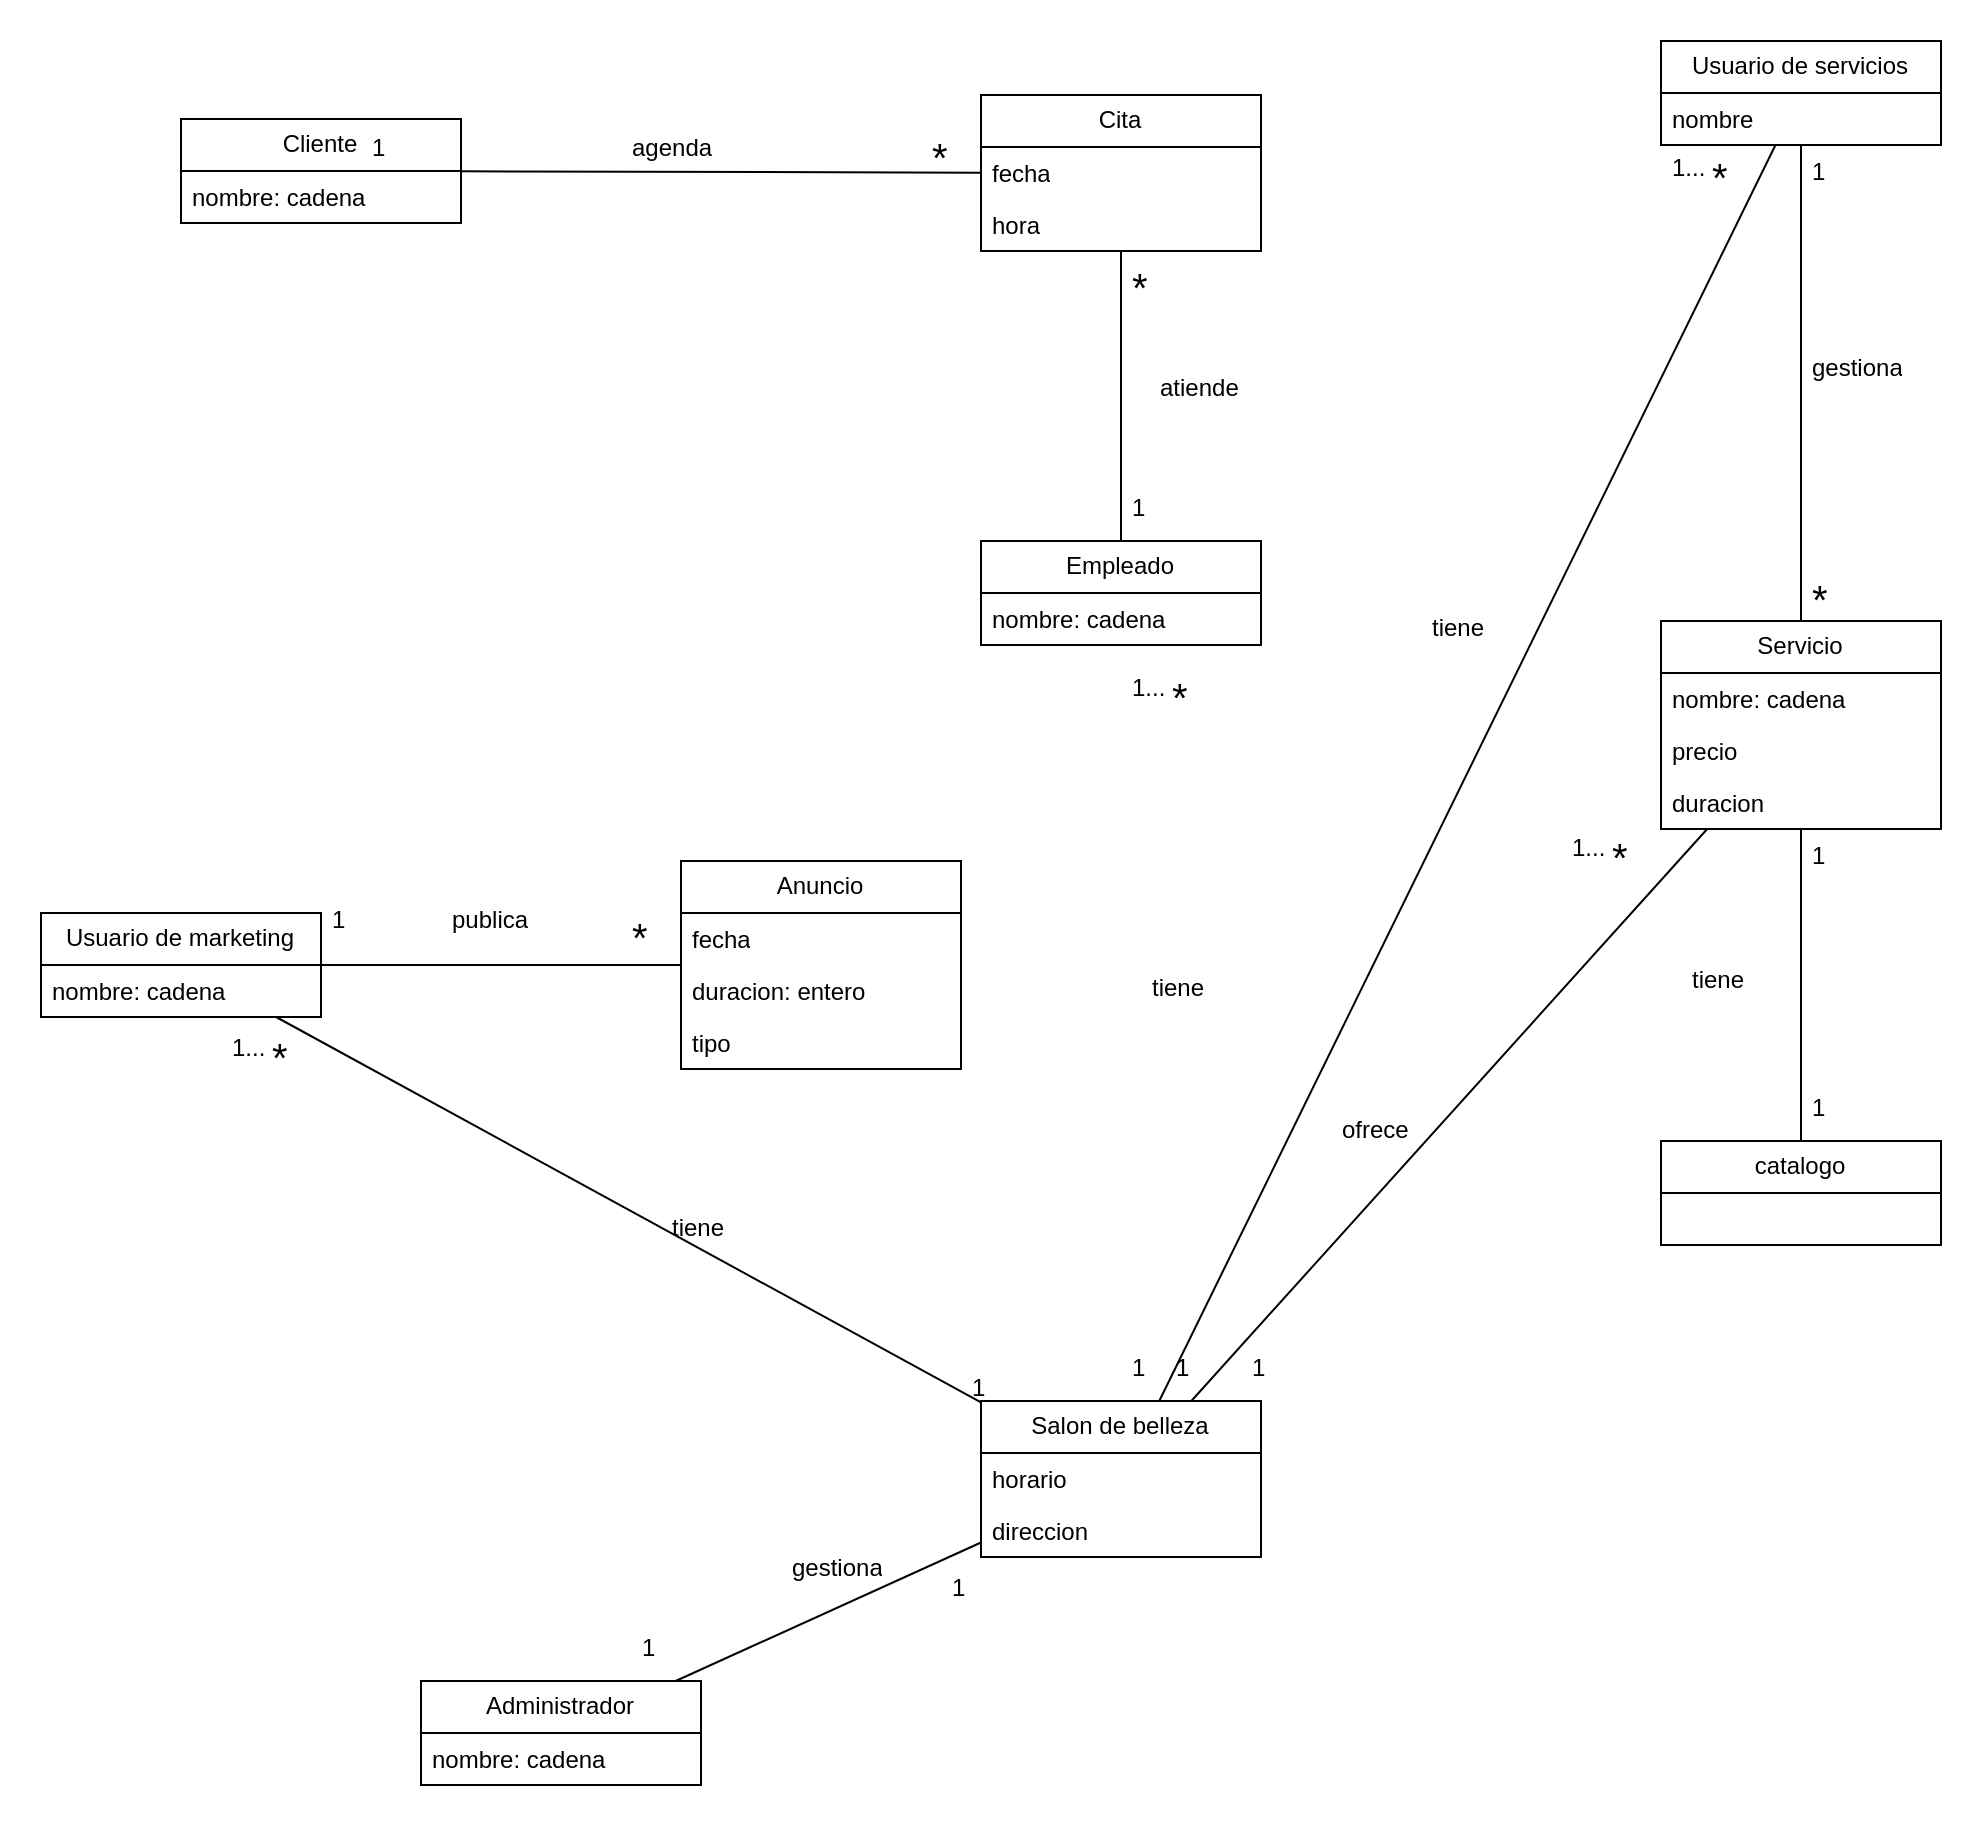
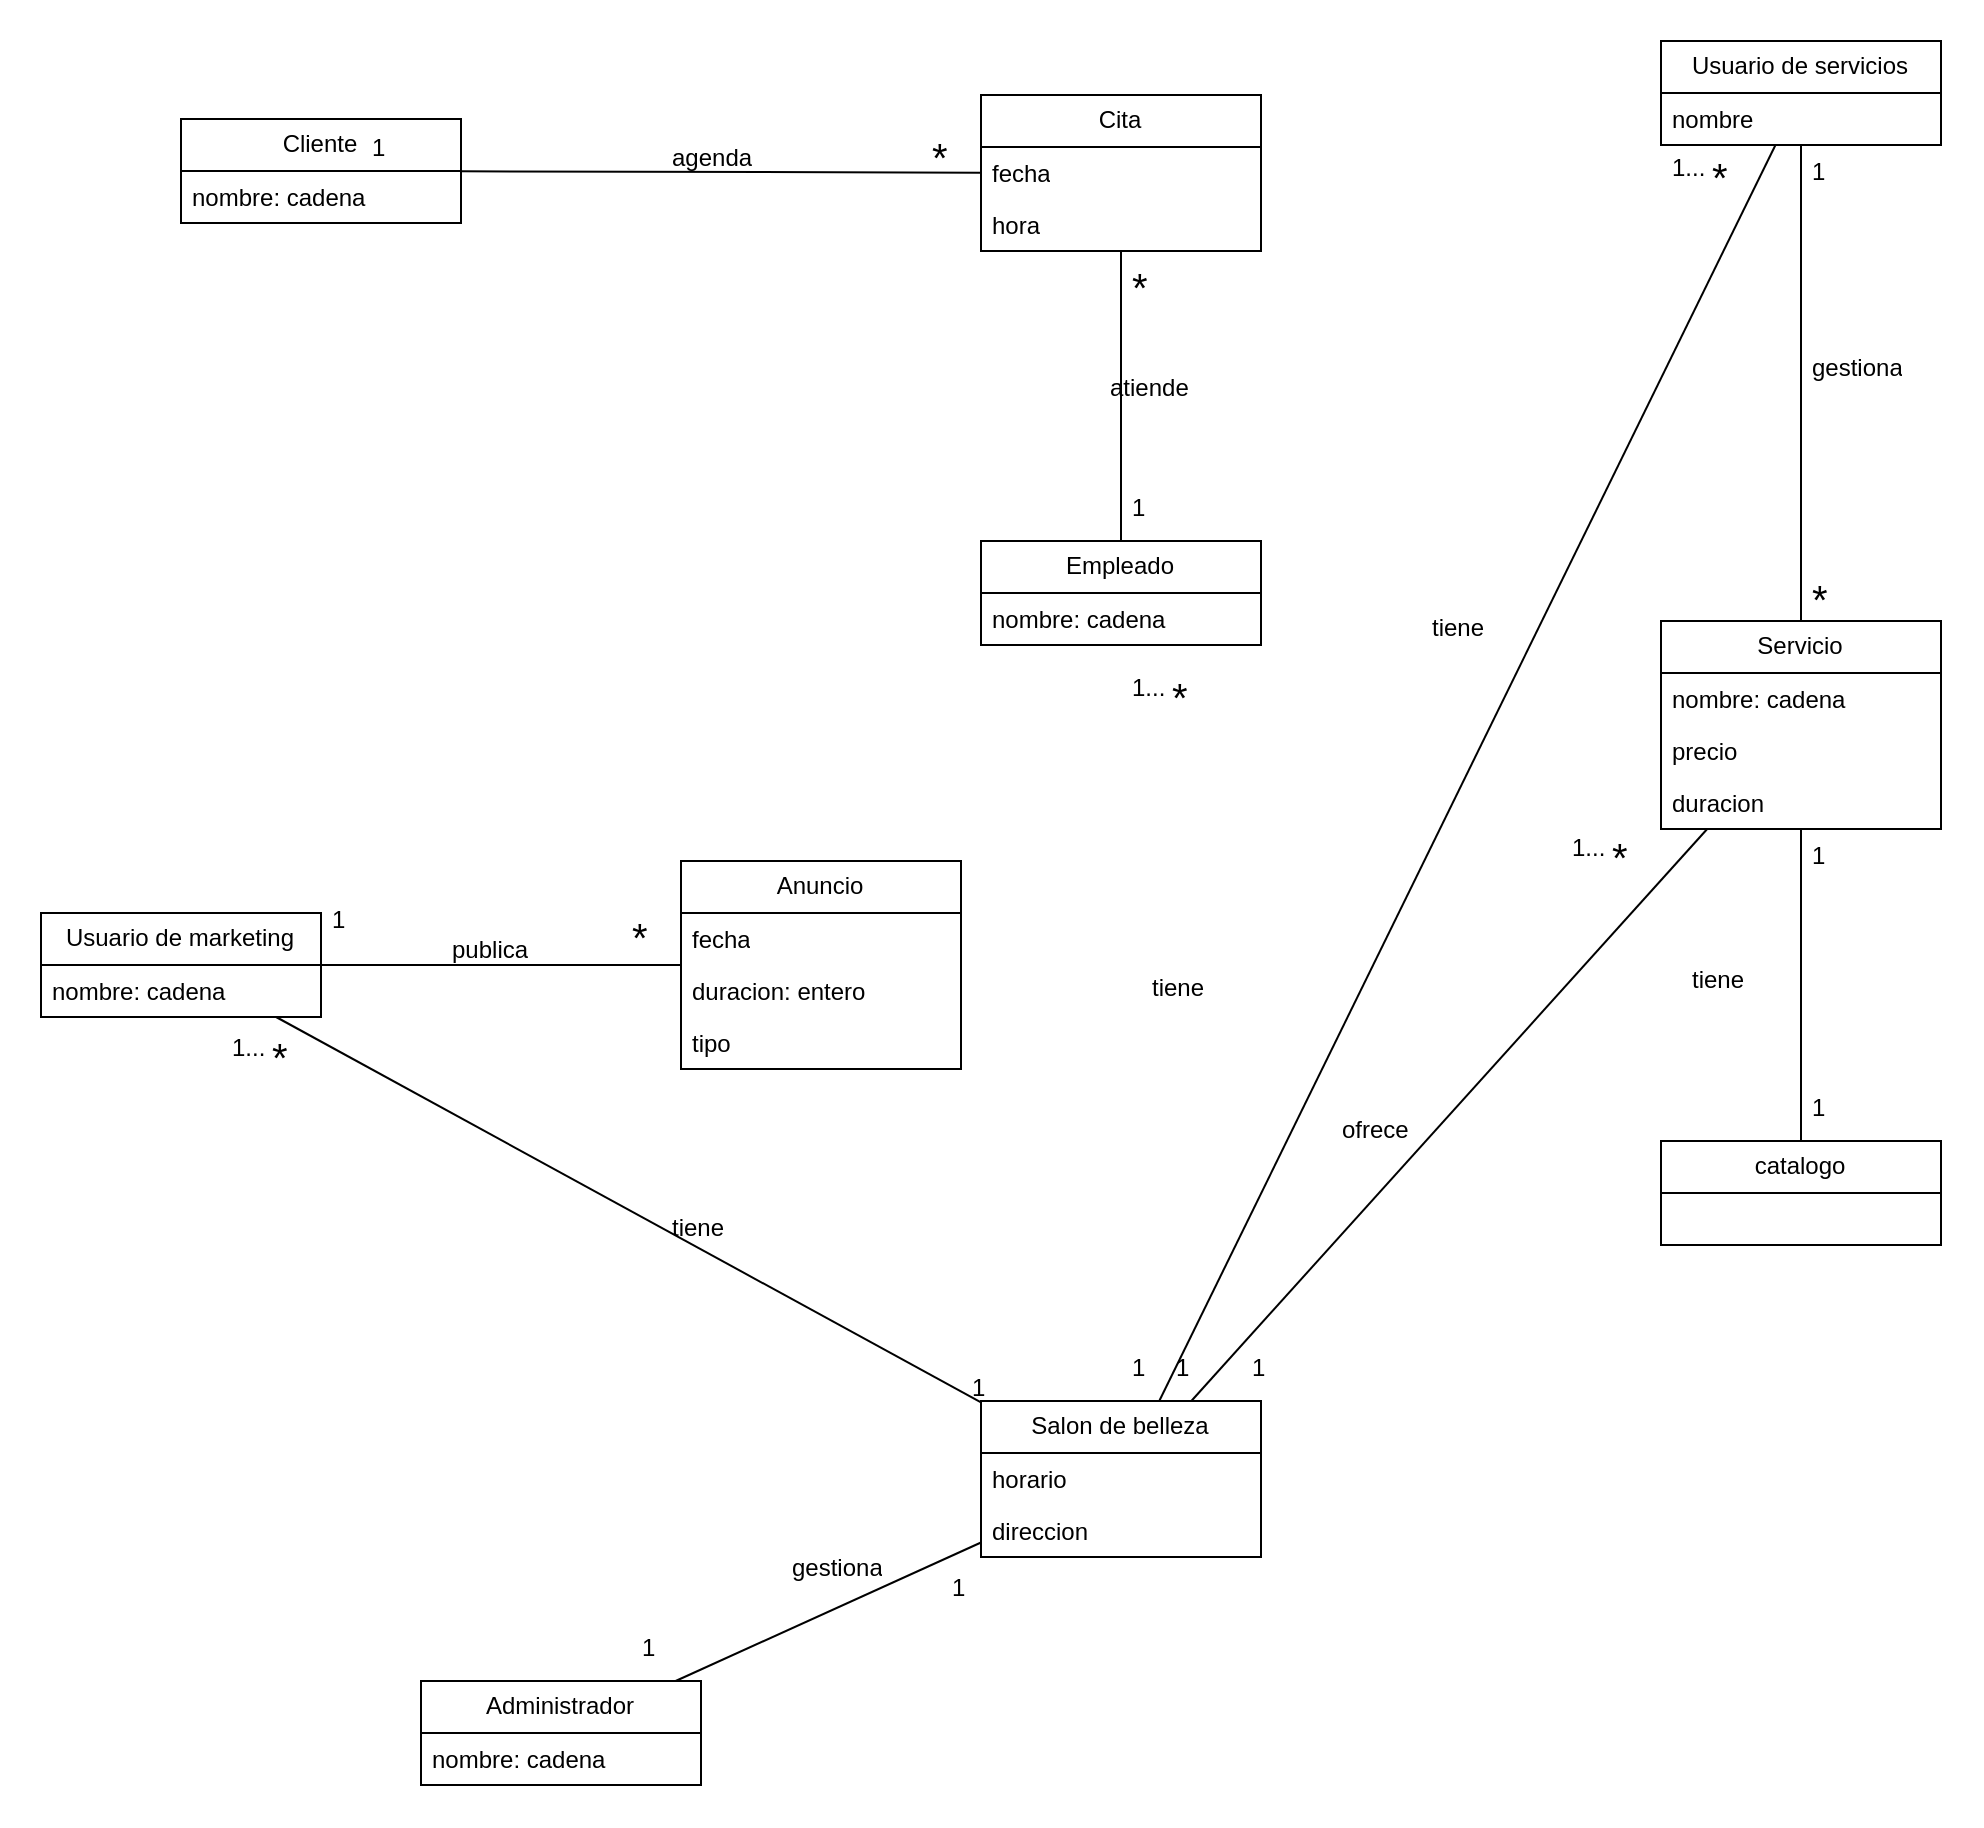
- <mxCell id="10" value="agenda" style="text;strokeColor=none;fillColor=none;spacingLeft=4;spacingRight=4;overflow=hidden;rotatable=0;points=[[0,0.5],[1,0.5]];portConstraint=eastwest;fontSize=12;whiteSpace=wrap;html=1;" vertex="1" parent="1"><mxGeometry x="310" y="60" width="50" height="30" as="geometry" /></mxCell>
+ <mxCell id="10" value="agenda" style="text;strokeColor=none;fillColor=none;spacingLeft=4;spacingRight=4;overflow=hidden;rotatable=0;points=[[0,0.5],[1,0.5]];portConstraint=eastwest;fontSize=12;whiteSpace=wrap;html=1;" vertex="1" parent="1"><mxGeometry x="330" y="65" width="50" height="30" as="geometry" /></mxCell>
- <mxCell id="14" value="atiende" style="text;strokeColor=none;fillColor=none;spacingLeft=4;spacingRight=4;overflow=hidden;rotatable=0;points=[[0,0.5],[1,0.5]];portConstraint=eastwest;fontSize=12;whiteSpace=wrap;html=1;" vertex="1" parent="1"><mxGeometry x="574" y="180" width="56" height="30" as="geometry" /></mxCell>
+ <mxCell id="14" value="atiende" style="text;strokeColor=none;fillColor=none;spacingLeft=4;spacingRight=4;overflow=hidden;rotatable=0;points=[[0,0.5],[1,0.5]];portConstraint=eastwest;fontSize=12;whiteSpace=wrap;html=1;" vertex="1" parent="1"><mxGeometry x="549" y="180" width="56" height="30" as="geometry" /></mxCell>
- <mxCell id="27" value="publica" style="text;strokeColor=none;fillColor=none;spacingLeft=4;spacingRight=4;overflow=hidden;rotatable=0;points=[[0,0.5],[1,0.5]];portConstraint=eastwest;fontSize=12;whiteSpace=wrap;html=1;" vertex="1" parent="1"><mxGeometry x="220" y="446" width="60" height="30" as="geometry" /></mxCell>
+ <mxCell id="27" value="publica" style="text;strokeColor=none;fillColor=none;spacingLeft=4;spacingRight=4;overflow=hidden;rotatable=0;points=[[0,0.5],[1,0.5]];portConstraint=eastwest;fontSize=12;whiteSpace=wrap;html=1;" vertex="1" parent="1"><mxGeometry x="220" y="461" width="60" height="30" as="geometry" /></mxCell>
